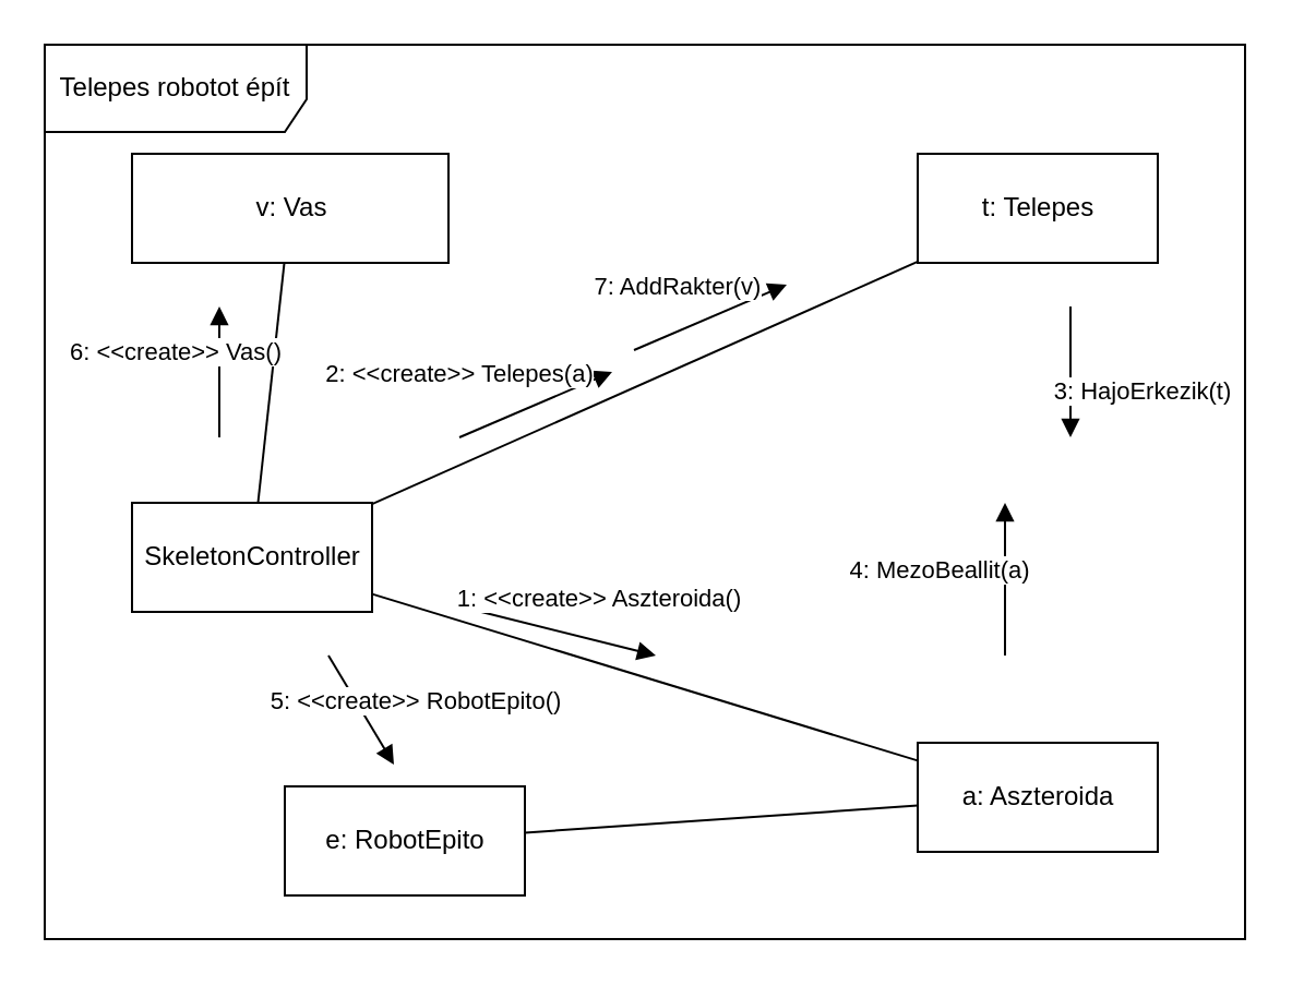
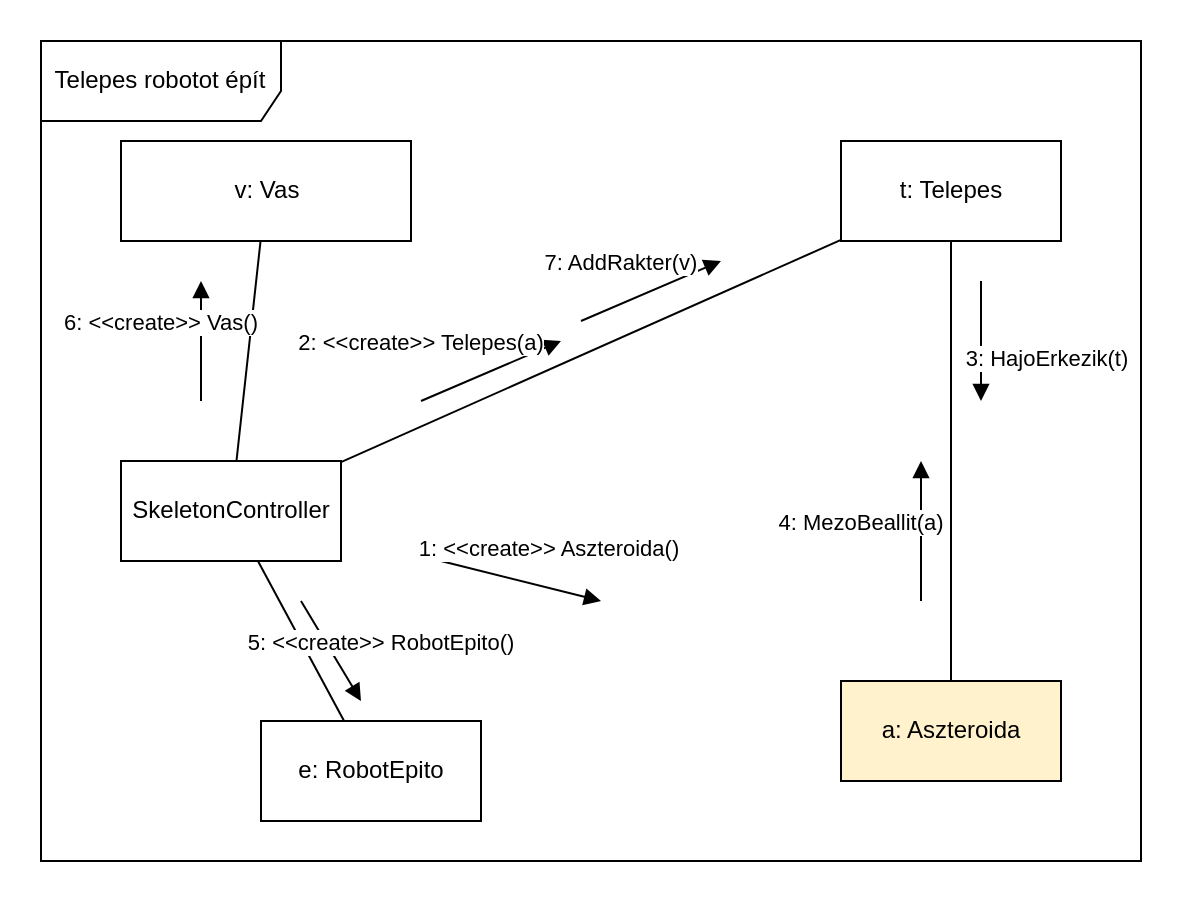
- <mxCell id="9" value="" style="html=1;verticalAlign=bottom;endArrow=none;endFill=0;" edge="1" parent="1" source="5" target="8"><mxGeometry width="80" relative="1" as="geometry"><mxPoint x="170" y="250" as="sourcePoint" /><mxPoint x="310" y="150" as="targetPoint" /></mxGeometry></mxCell>
+ <mxCell id="9" value="" style="html=1;verticalAlign=bottom;endArrow=none;endFill=0;" edge="1" parent="1" source="5" target="4"><mxGeometry width="80" relative="1" as="geometry"><mxPoint x="170" y="250" as="sourcePoint" /><mxPoint x="310" y="150" as="targetPoint" /></mxGeometry></mxCell>
- <mxCell id="8" value="a: Aszteroida" style="html=1;" vertex="1" parent="1"><mxGeometry x="420" y="340" width="110" height="50" as="geometry" /></mxCell>
+ <mxCell id="8" value="a: Aszteroida" style="html=1;fillColor=#fff2cc;" vertex="1" parent="1"><mxGeometry x="420" y="340" width="110" height="50" as="geometry" /></mxCell>
- <mxCell id="13" value="" style="endArrow=none;html=1;" edge="1" parent="1" source="8" target="4"><mxGeometry width="50" height="50" relative="1" as="geometry"><mxPoint x="410" y="330" as="sourcePoint" /><mxPoint x="460" y="280" as="targetPoint" /></mxGeometry></mxCell>
+ <mxCell id="13" value="" style="endArrow=none;html=1;" edge="1" parent="1" source="8" target="3"><mxGeometry width="50" height="50" relative="1" as="geometry"><mxPoint x="410" y="330" as="sourcePoint" /><mxPoint x="460" y="280" as="targetPoint" /></mxGeometry></mxCell>
